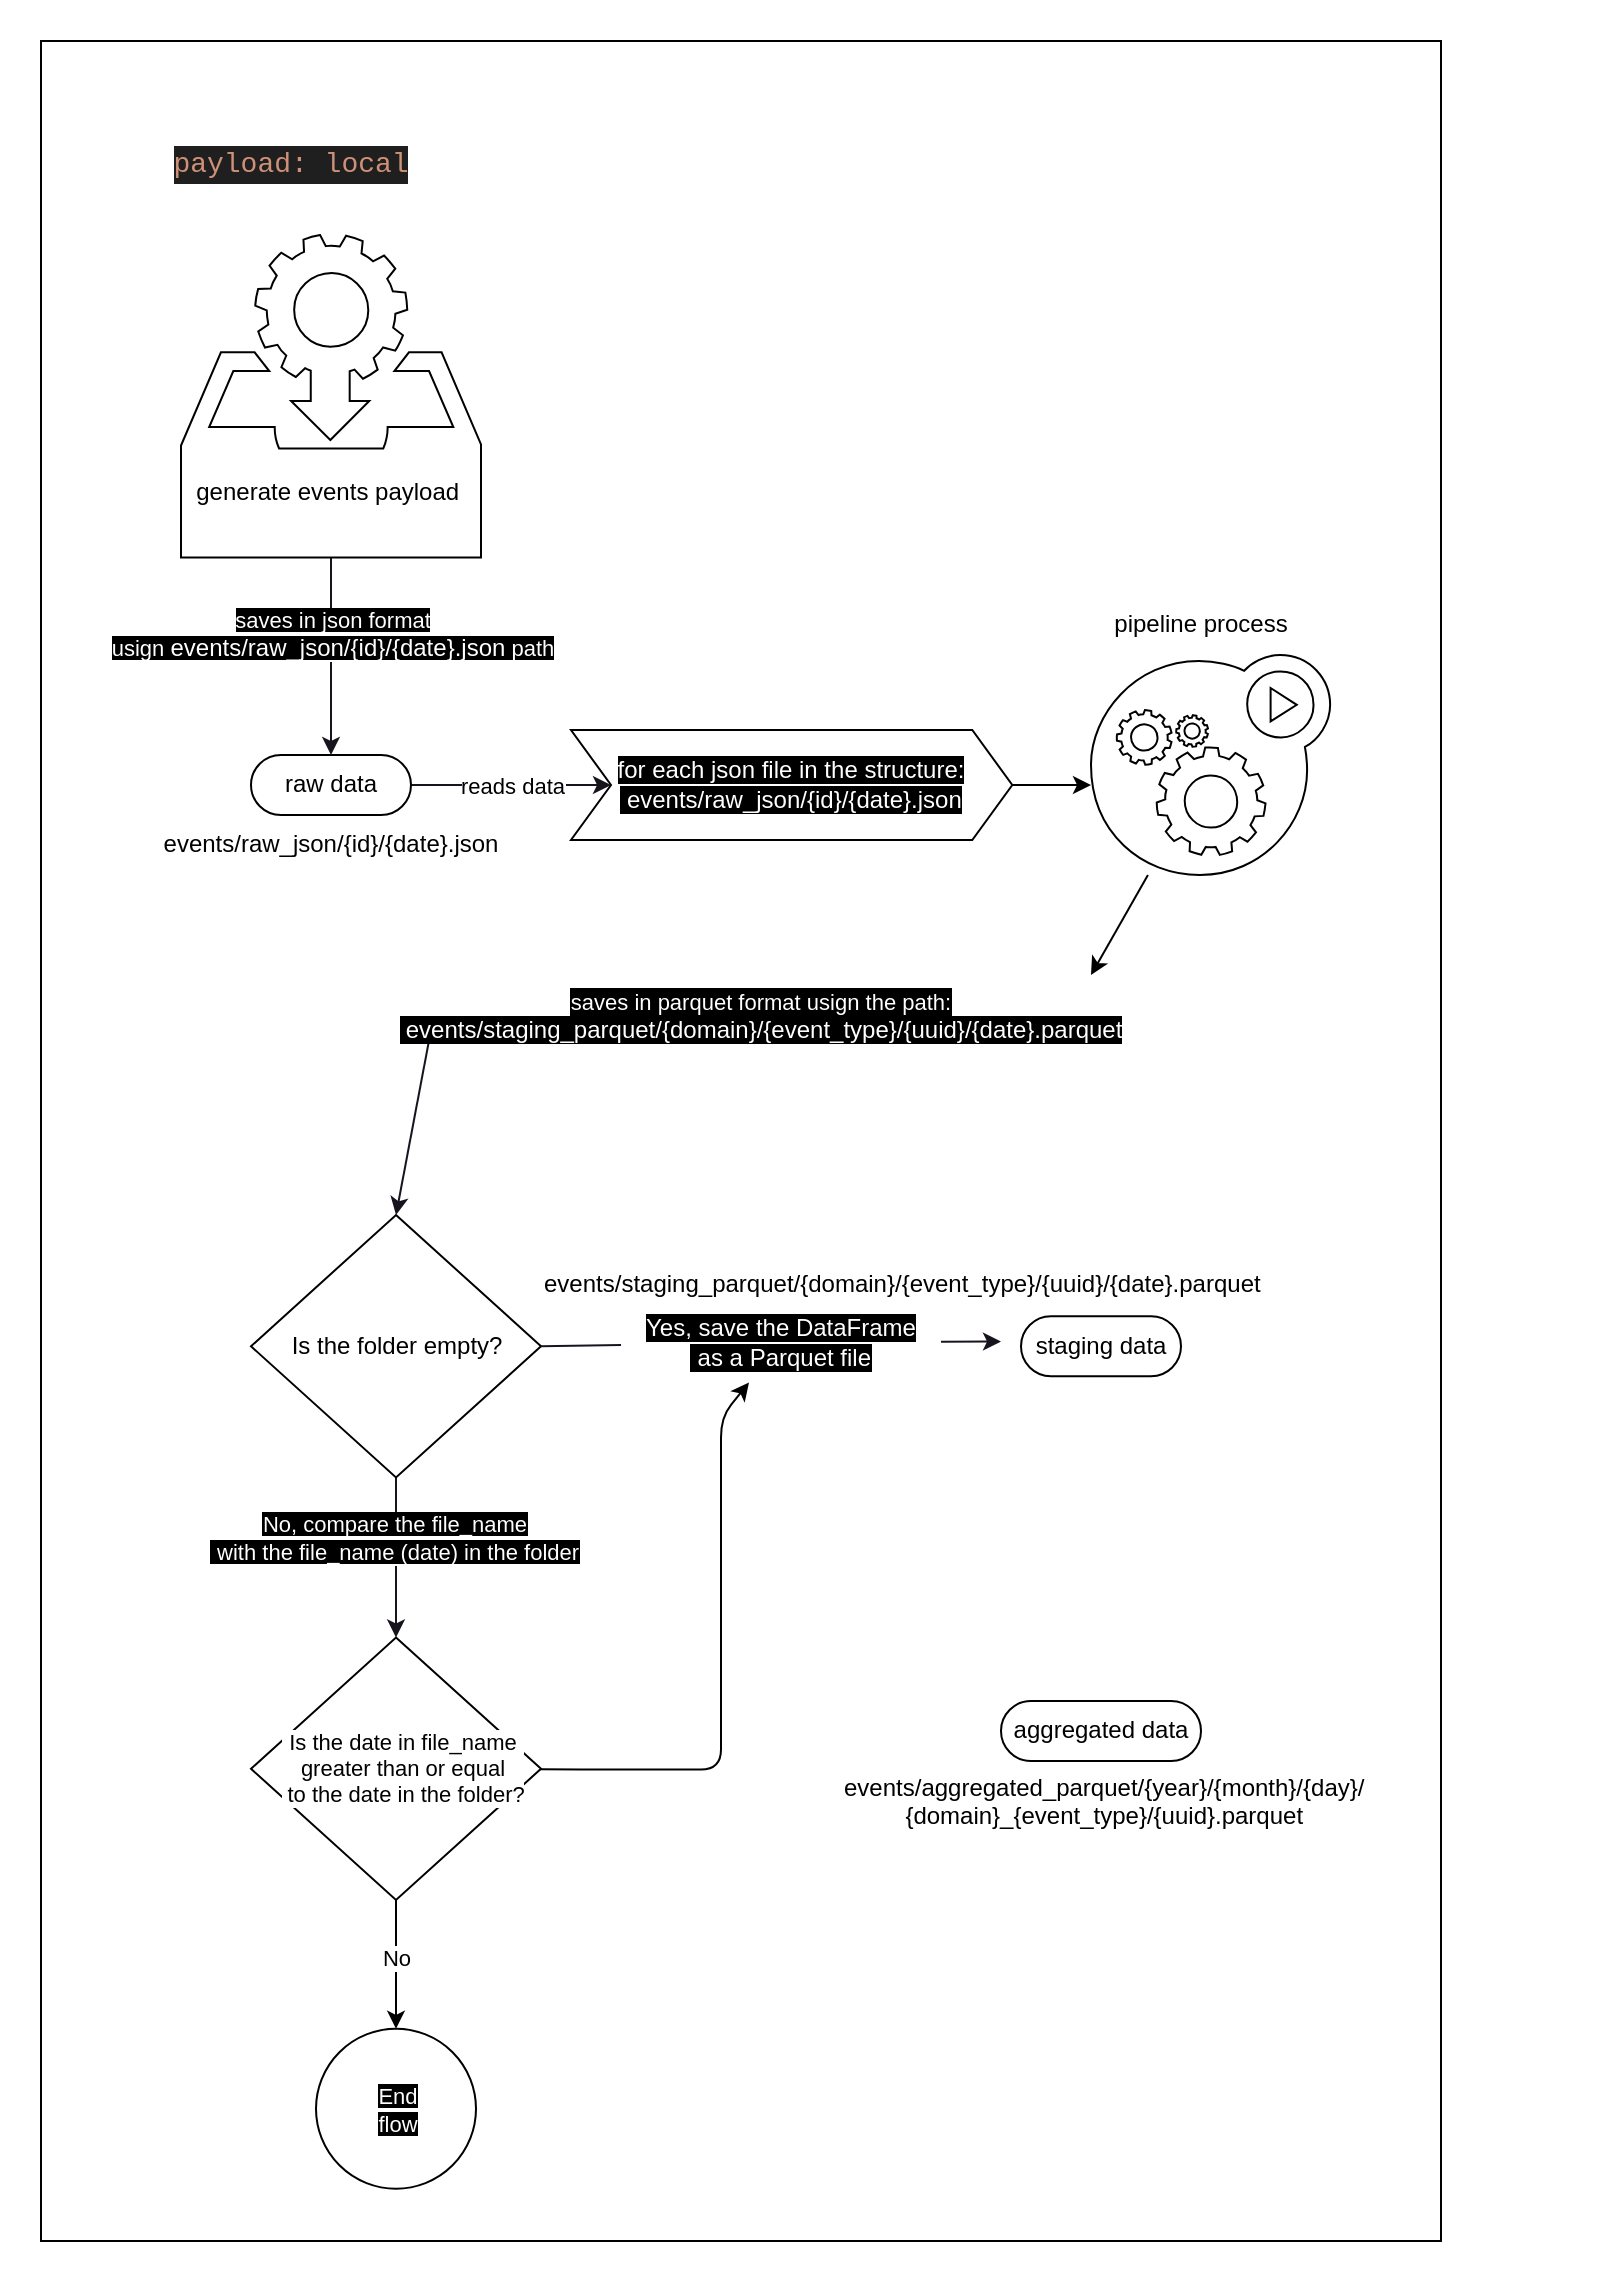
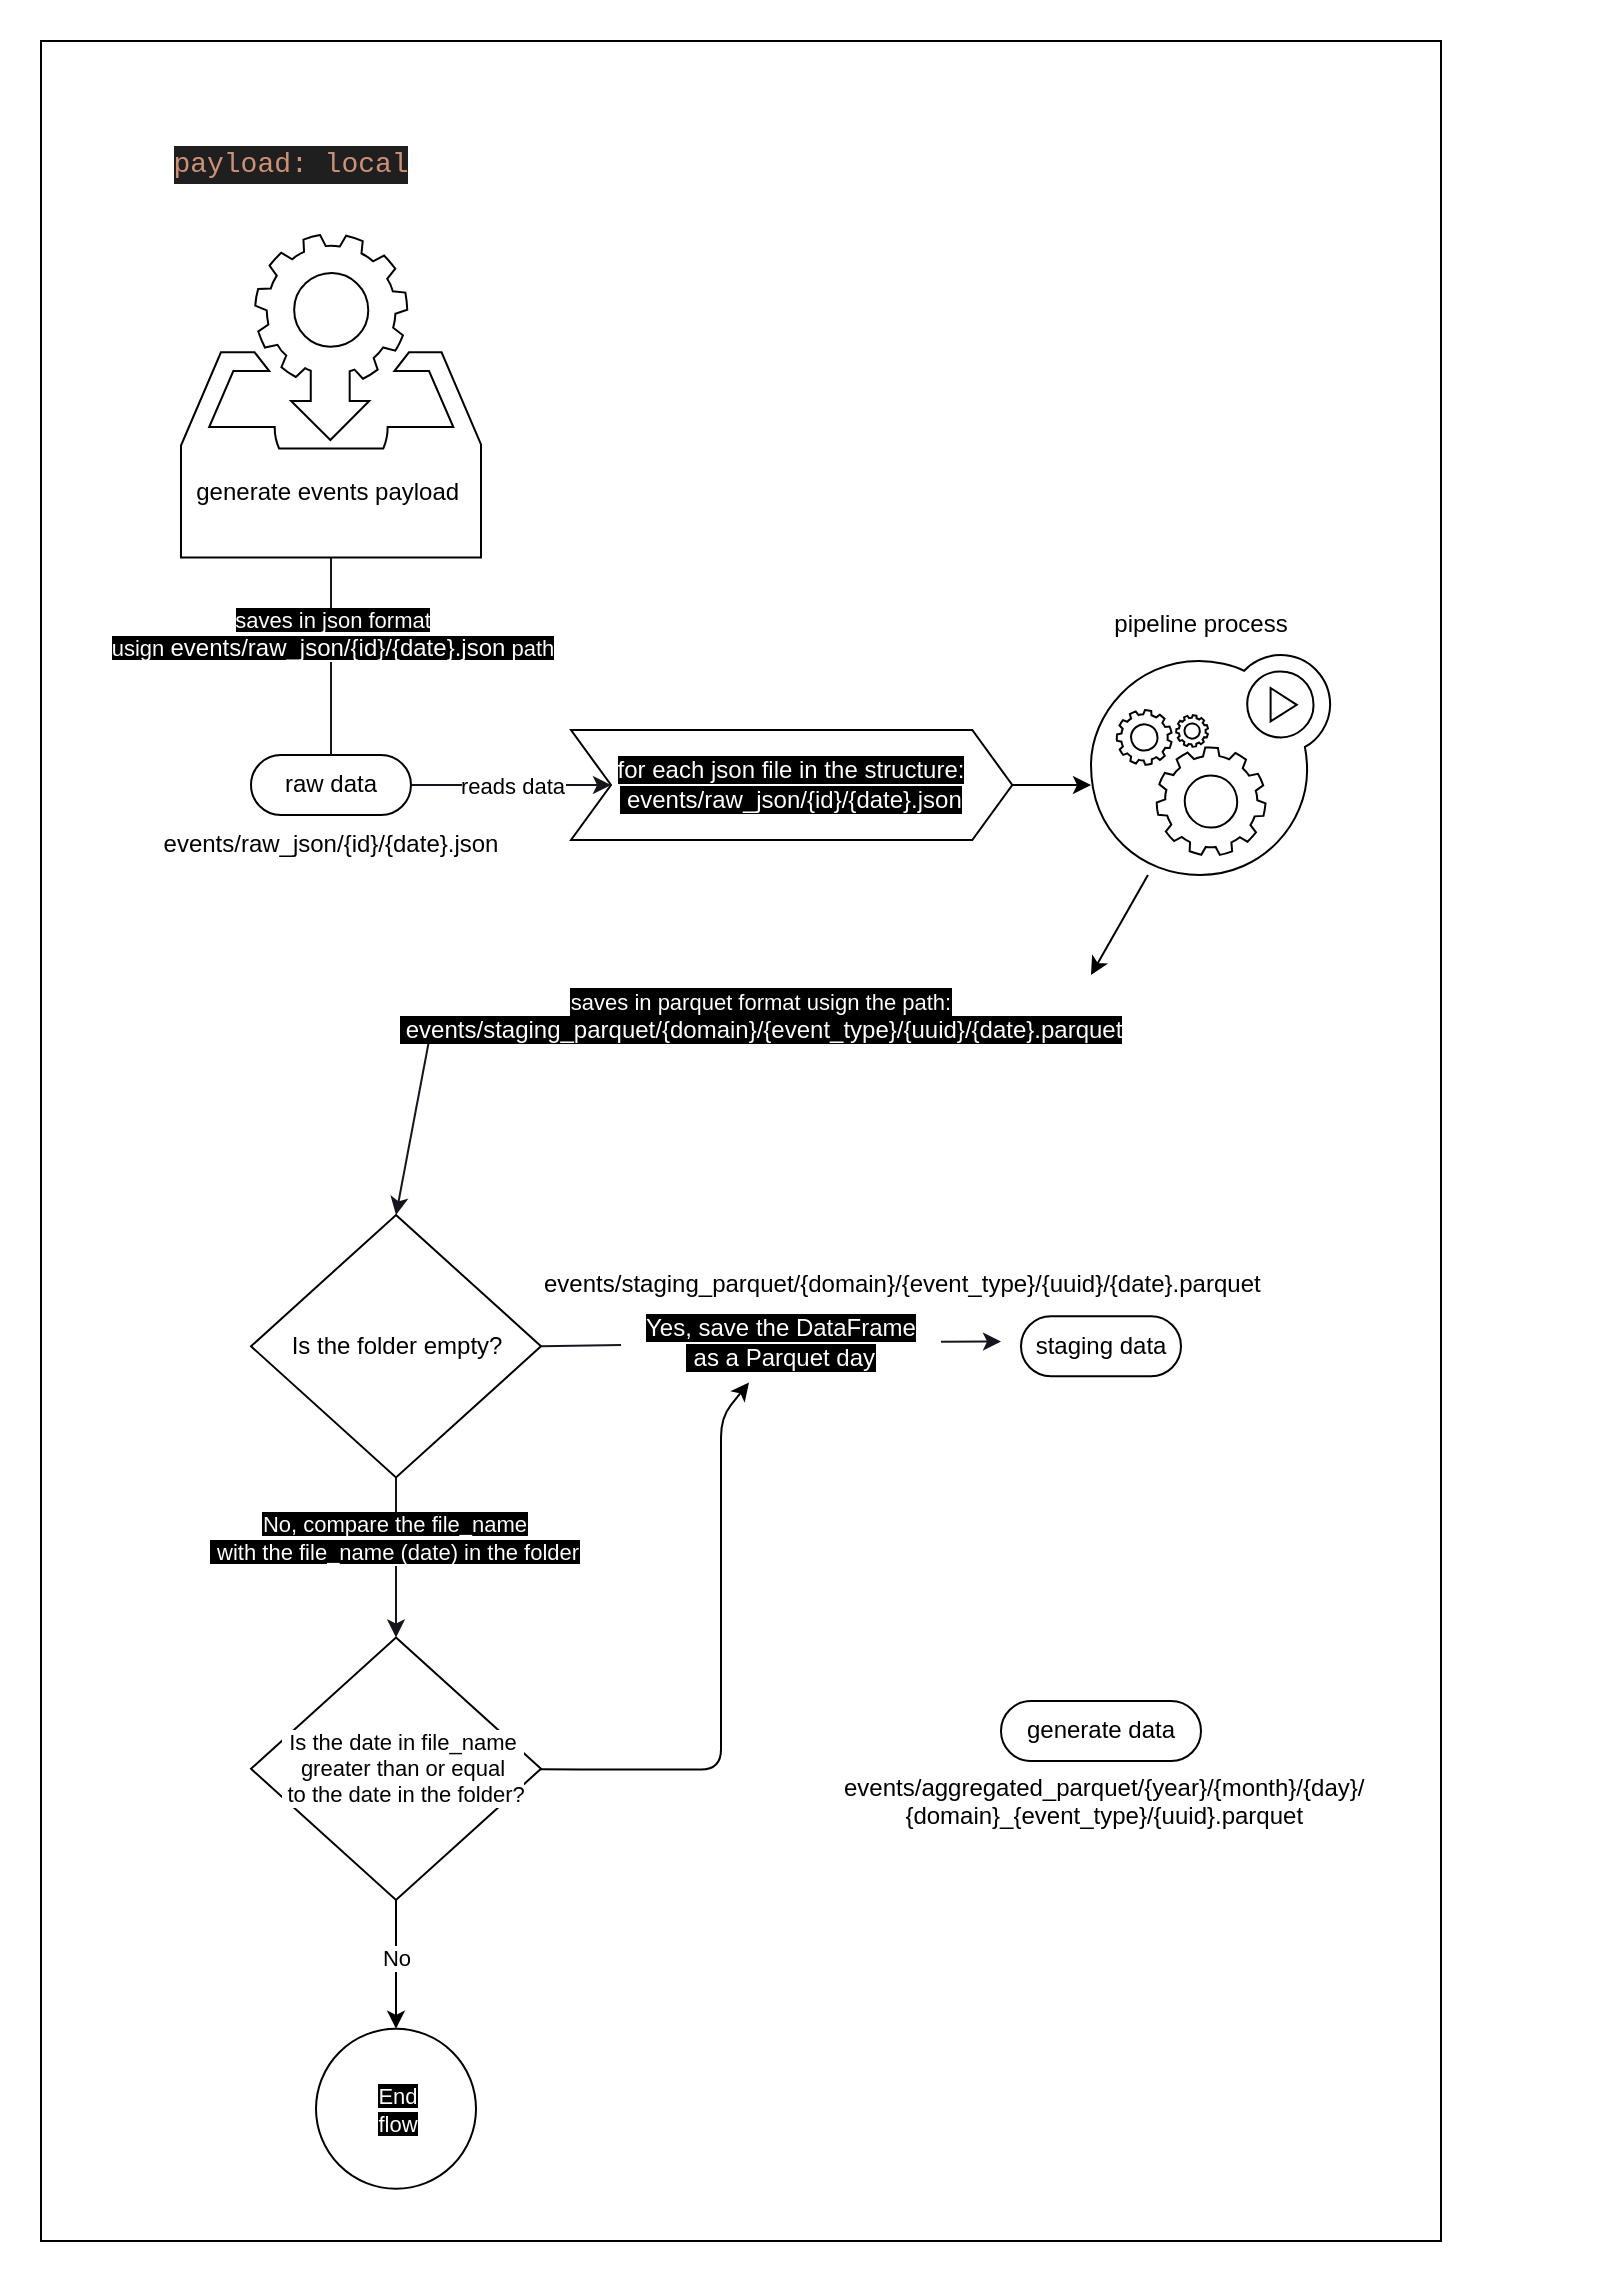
- <mxCell id="7" value="" style="edgeStyle=none;html=1;strokeColor=#18141D;" parent="1" source="9" target="5" edge="1"><mxGeometry relative="1" as="geometry" /></mxCell>
+ <mxCell id="7" value="" style="edgeStyle=none;html=1;strokeColor=#18141D;endArrow=none;" parent="1" source="9" target="5" edge="1"><mxGeometry relative="1" as="geometry" /></mxCell>
- <mxCell id="26" value="&lt;font color=&quot;#ffffff&quot; style=&quot;background-color: rgb(0, 0, 0);&quot;&gt;Yes, save the DataFrame&lt;br&gt;&amp;nbsp;as a Parquet file&lt;/font&gt;" style="text;html=1;align=center;verticalAlign=middle;resizable=0;points=[];autosize=1;strokeColor=none;fillColor=none;" parent="1" vertex="1"><mxGeometry x="310" y="650.75" width="160" height="40" as="geometry" /></mxCell>
+ <mxCell id="26" value="&lt;font color=&quot;#ffffff&quot; style=&quot;background-color: rgb(0, 0, 0);&quot;&gt;Yes, save the DataFrame&lt;br&gt;&amp;nbsp;as a Parquet day&lt;/font&gt;" style="text;html=1;align=center;verticalAlign=middle;resizable=0;points=[];autosize=1;strokeColor=none;fillColor=none;" parent="1" vertex="1"><mxGeometry x="310" y="650.75" width="160" height="40" as="geometry" /></mxCell>
- <mxCell id="35" value="aggregated data" style="html=1;dashed=0;whitespace=wrap;shape=mxgraph.dfd.start" parent="1" vertex="1"><mxGeometry x="500" y="850" width="100" height="30" as="geometry" /></mxCell>
+ <mxCell id="35" value="generate data" style="html=1;dashed=0;whitespace=wrap;shape=mxgraph.dfd.start" parent="1" vertex="1"><mxGeometry x="500" y="850" width="100" height="30" as="geometry" /></mxCell>
